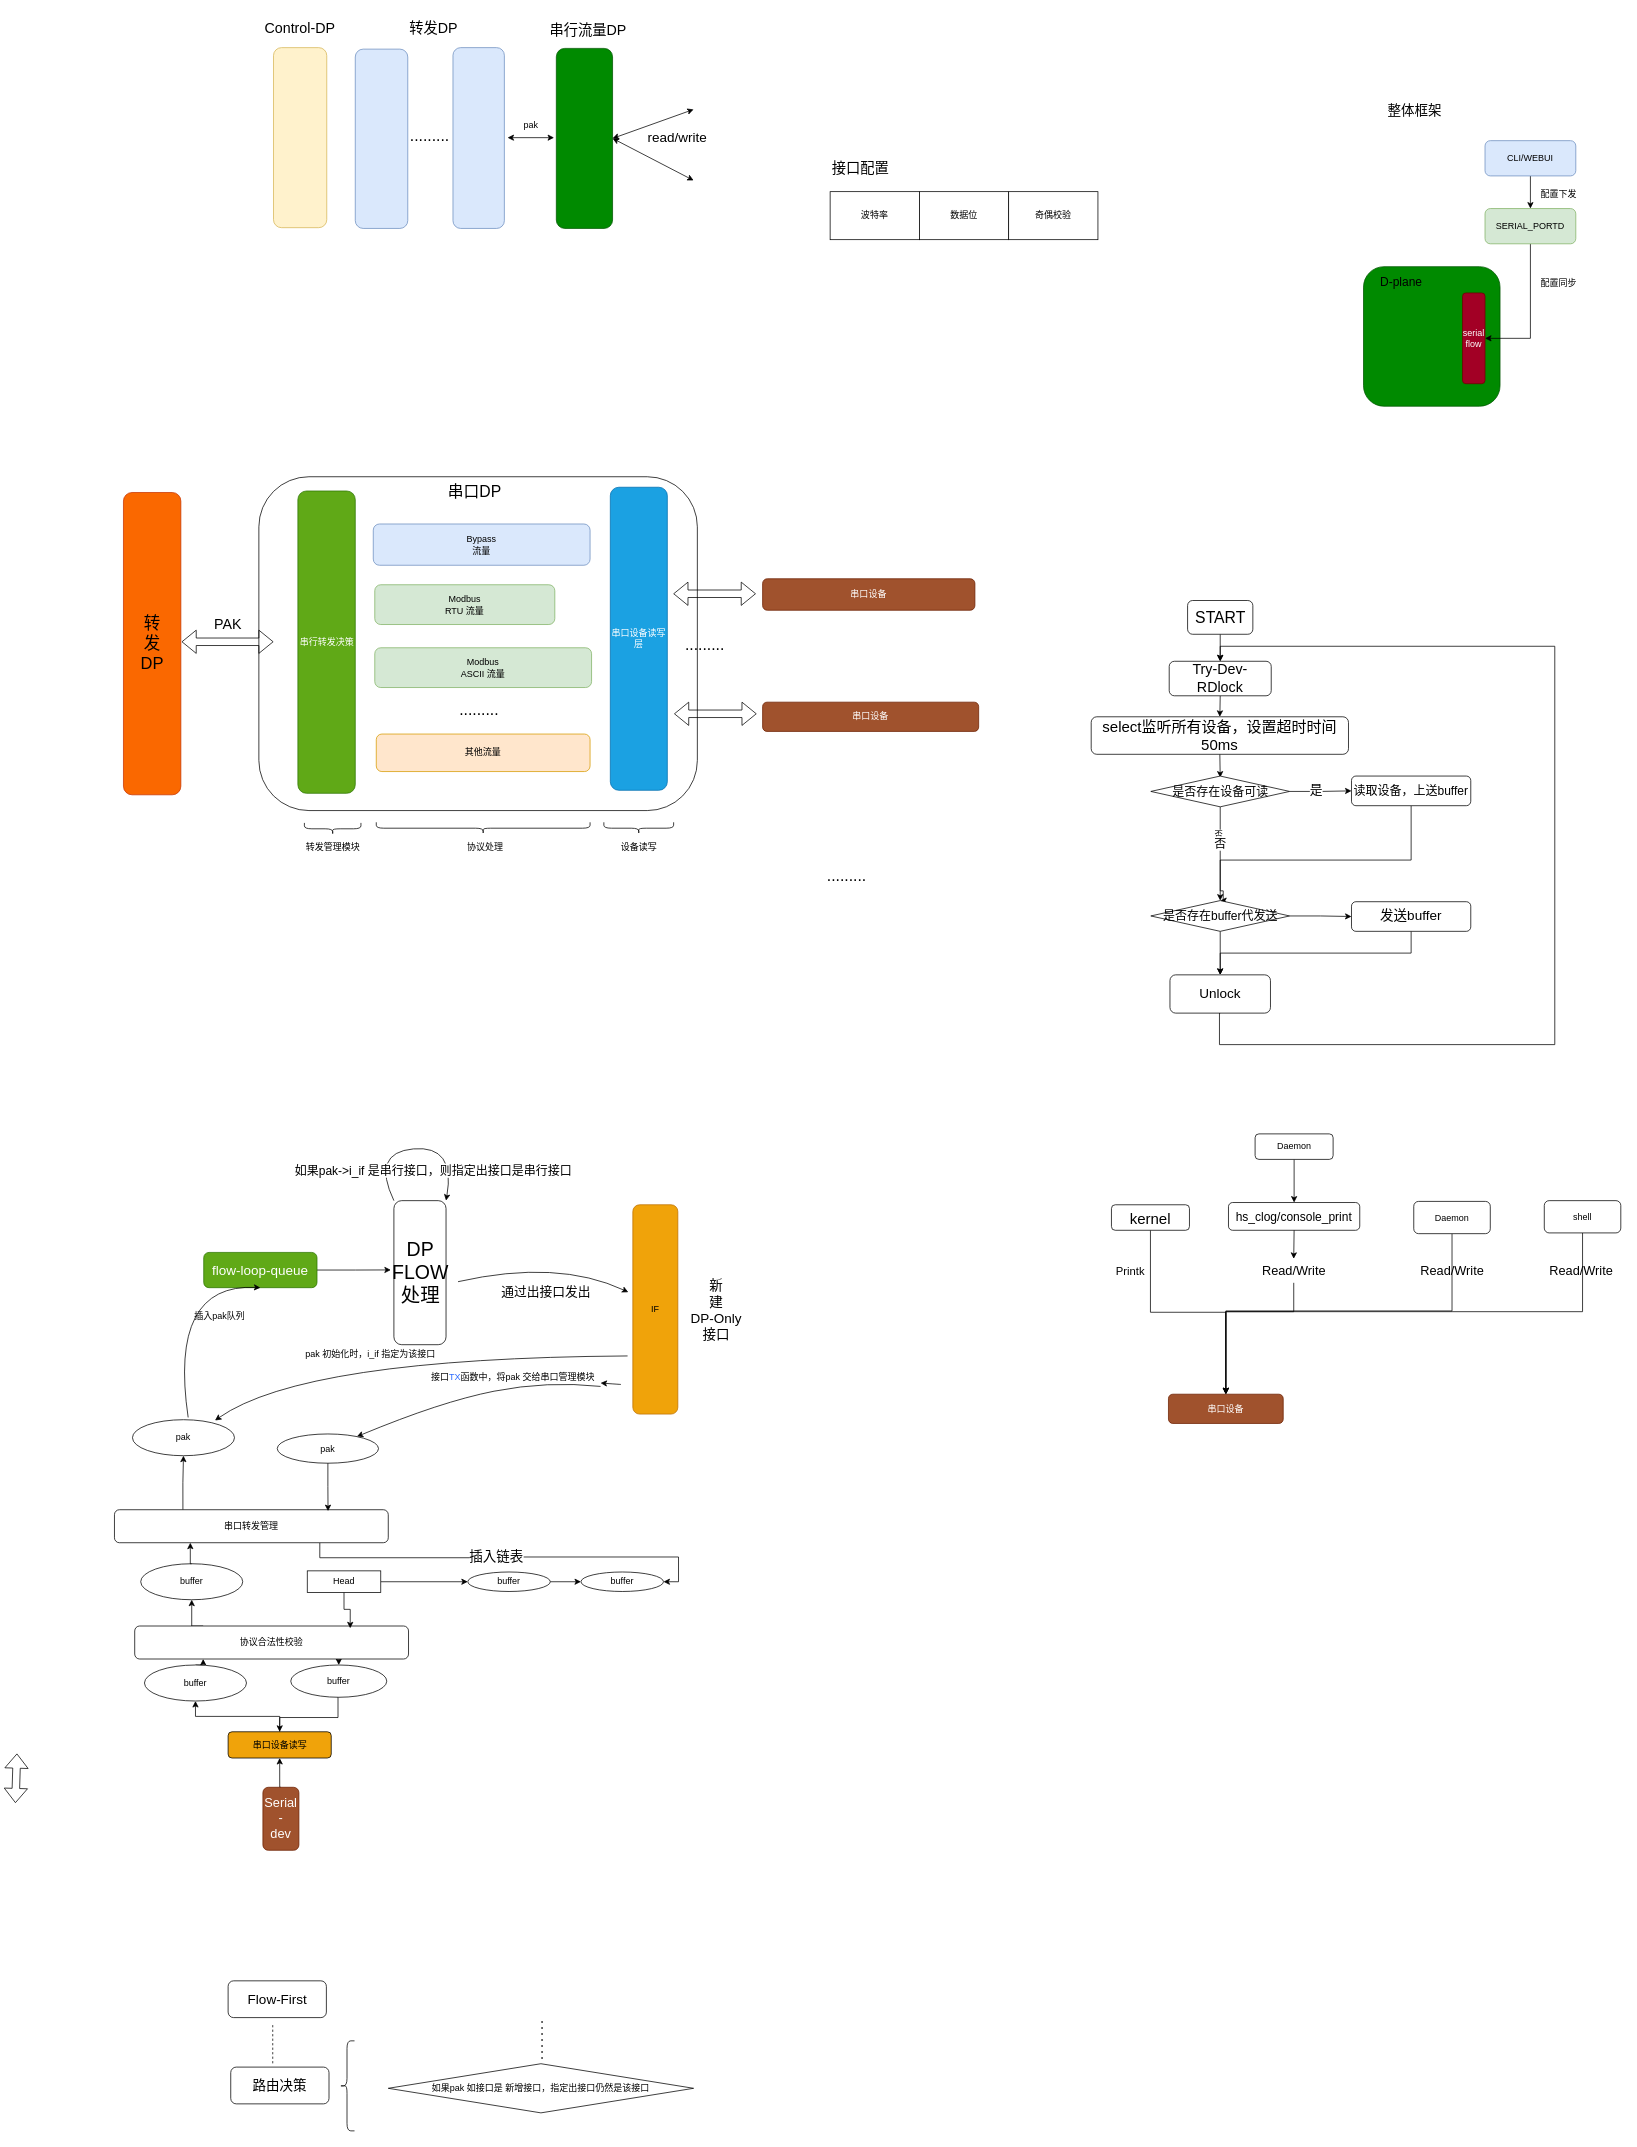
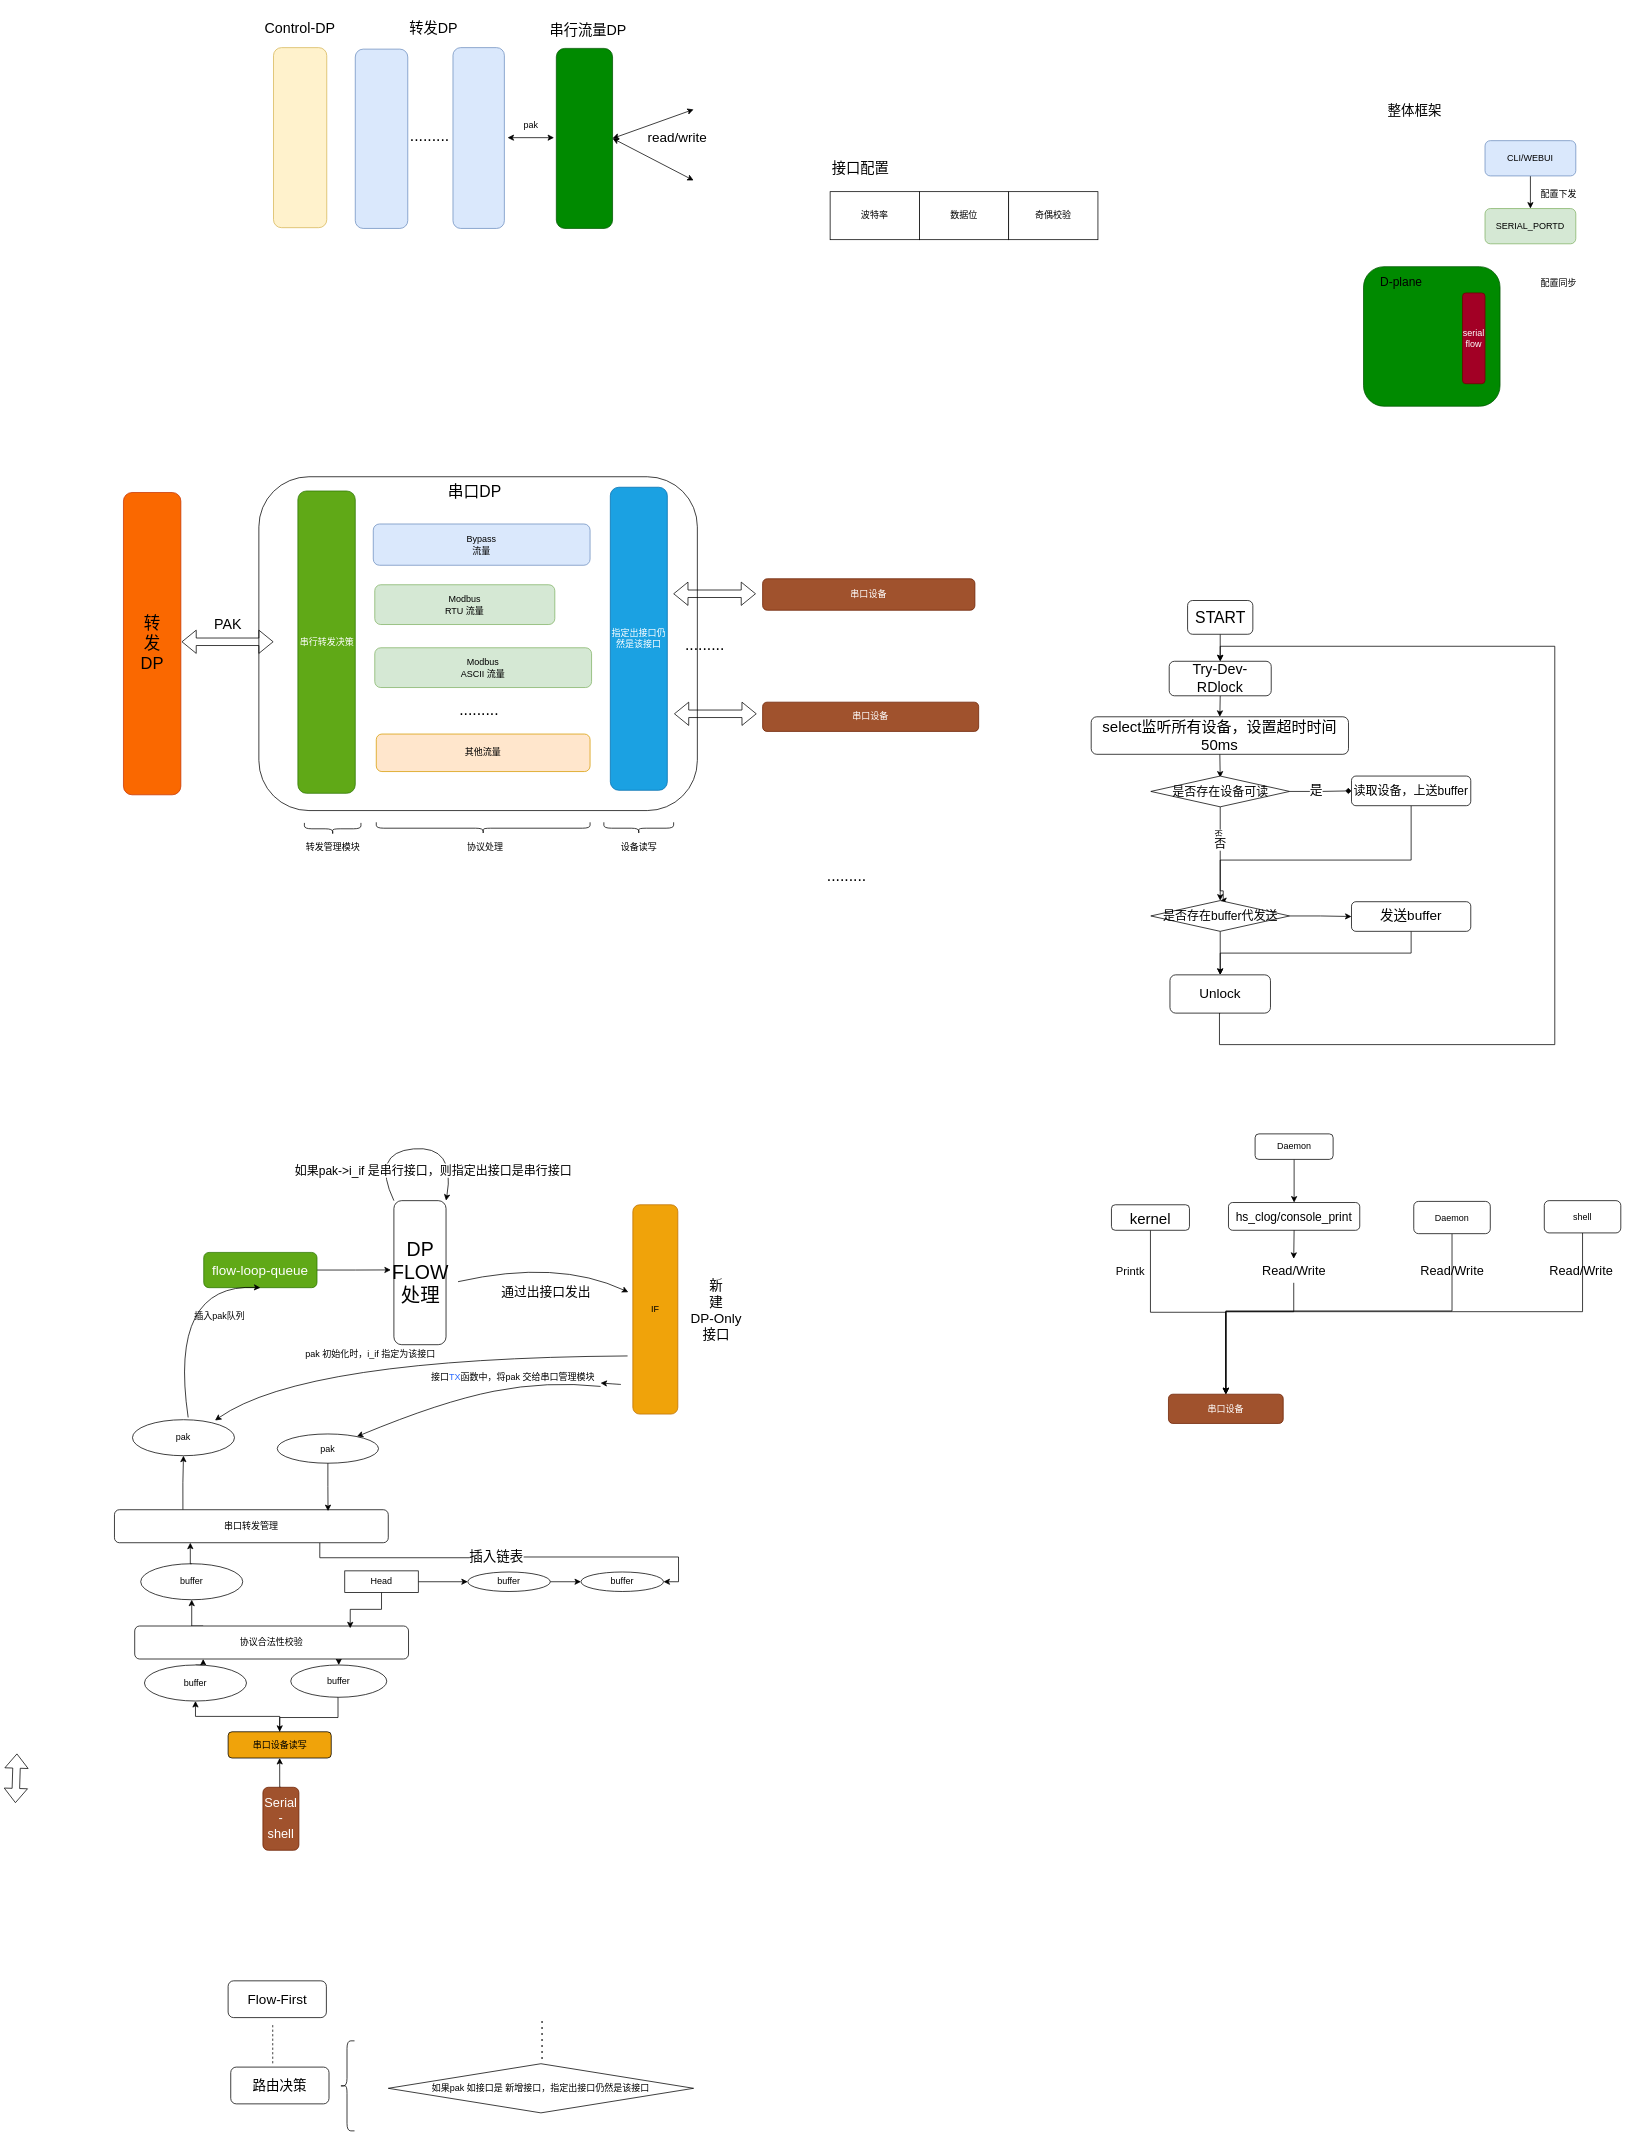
- <mxCell id="52" style="edgeStyle=orthogonalEdgeStyle;rounded=0;orthogonalLoop=1;jettySize=auto;html=1;exitX=0.5;exitY=1;exitDx=0;exitDy=0;entryX=1;entryY=0.5;entryDx=0;entryDy=0;" edge="1" parent="1" source="53" target="56"><mxGeometry relative="1" as="geometry"><mxPoint x="2034.5" y="357" as="targetPoint" /></mxGeometry></mxCell>
- <mxCell id="17" value="串口设备读写层" style="rounded=1;whiteSpace=wrap;html=1;fillColor=#1ba1e2;fontColor=#ffffff;strokeColor=#006EAF;" parent="1" vertex="1"><mxGeometry x="813" y="649" width="76" height="404" as="geometry" /></mxCell>
+ <mxCell id="17" value="指定出接口仍然是该接口" style="rounded=1;whiteSpace=wrap;html=1;fillColor=#1ba1e2;fontColor=#ffffff;strokeColor=#006EAF;" parent="1" vertex="1"><mxGeometry x="813" y="649" width="76" height="404" as="geometry" /></mxCell>
- <mxCell id="116" style="edgeStyle=orthogonalEdgeStyle;rounded=0;orthogonalLoop=1;jettySize=auto;html=1;exitX=1;exitY=0.5;exitDx=0;exitDy=0;entryX=0;entryY=0.5;entryDx=0;entryDy=0;" edge="1" parent="1" source="118" target="120"><mxGeometry relative="1" as="geometry" /></mxCell>
+ <mxCell id="116" style="edgeStyle=orthogonalEdgeStyle;rounded=0;orthogonalLoop=1;jettySize=auto;html=1;exitX=1;exitY=0.5;exitDx=0;exitDy=0;entryX=0;entryY=0.5;entryDx=0;entryDy=0;endArrow=diamond;" edge="1" parent="1" source="118" target="120"><mxGeometry relative="1" as="geometry" /></mxCell>
- <mxCell id="108" value="Head" style="rounded=0;whiteSpace=wrap;html=1;" vertex="1" parent="1"><mxGeometry x="409" y="2093.5" width="98" height="29" as="geometry" /></mxCell>
+ <mxCell id="108" value="Head" style="rounded=0;whiteSpace=wrap;html=1;" vertex="1" parent="1"><mxGeometry x="459" y="2093.5" width="98" height="29" as="geometry" /></mxCell>
- <mxCell id="81" value="&lt;div&gt;&lt;font style=&quot;font-size: 17px;&quot;&gt;Serial&lt;/font&gt;&lt;/div&gt;&lt;div&gt;&lt;font style=&quot;font-size: 17px;&quot;&gt;-&lt;/font&gt;&lt;/div&gt;&lt;div&gt;&lt;font style=&quot;font-size: 17px;&quot;&gt;dev&lt;/font&gt;&lt;/div&gt;" style="rounded=1;whiteSpace=wrap;html=1;fillColor=#a0522d;fontColor=#ffffff;strokeColor=#6D1F00;" vertex="1" parent="1"><mxGeometry x="349.88" y="2382" width="48" height="84" as="geometry" /></mxCell>
+ <mxCell id="81" value="&lt;div&gt;&lt;font style=&quot;font-size: 17px;&quot;&gt;Serial&lt;/font&gt;&lt;/div&gt;&lt;div&gt;&lt;font style=&quot;font-size: 17px;&quot;&gt;-&lt;/font&gt;&lt;/div&gt;&lt;div&gt;&lt;font style=&quot;font-size: 17px;&quot;&gt;shell&lt;/font&gt;&lt;/div&gt;" style="rounded=1;whiteSpace=wrap;html=1;fillColor=#a0522d;fontColor=#ffffff;strokeColor=#6D1F00;" vertex="1" parent="1"><mxGeometry x="349.88" y="2382" width="48" height="84" as="geometry" /></mxCell>
